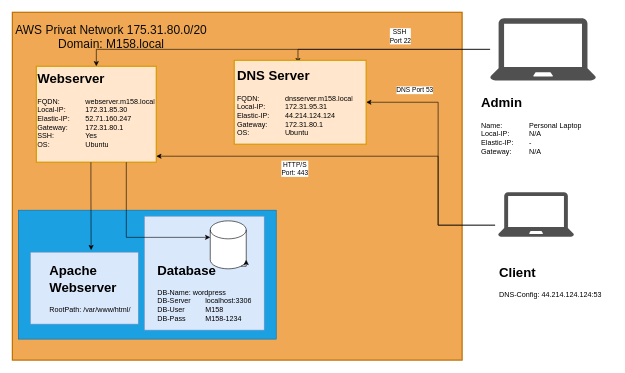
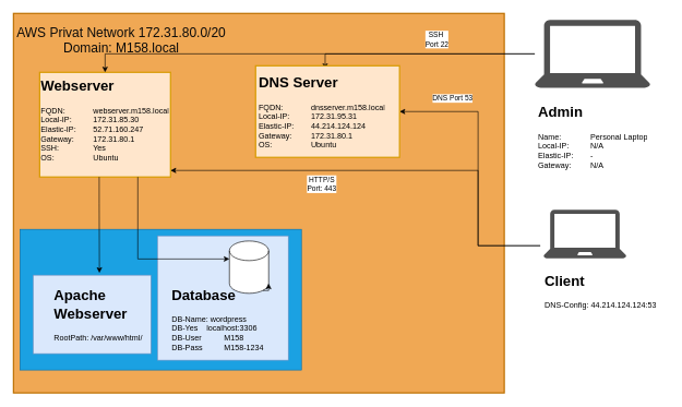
- <mxCell id="5" value="AWS Privat Network 175.31.80.0/20&lt;br&gt;Domain: M158.local" style="text;html=1;align=center;verticalAlign=middle;whiteSpace=wrap;rounded=0;fontColor=light-dark(#0B0B0B,#EDEDED);fontSize=20;" parent="1" vertex="1"><mxGeometry x="20" y="20" width="330" height="80" as="geometry" /></mxCell>
+ <mxCell id="5" value="AWS Privat Network 172.31.80.0/20&lt;br&gt;Domain: M158.local" style="text;html=1;align=center;verticalAlign=middle;whiteSpace=wrap;rounded=0;fontColor=light-dark(#0B0B0B,#EDEDED);fontSize=20;" parent="1" vertex="1"><mxGeometry x="20" y="20" width="330" height="80" as="geometry" /></mxCell>
- <mxCell id="22" value="&lt;h1 style=&quot;margin-top: 0px;&quot;&gt;&lt;span style=&quot;font-size: 22px;&quot;&gt;Admin&lt;br&gt;&lt;/span&gt;&lt;/h1&gt;&lt;p&gt;Name:&amp;nbsp;&lt;span style=&quot;white-space: pre;&quot;&gt;&#09;&lt;/span&gt;&lt;span style=&quot;white-space: pre;&quot;&gt;&#09;&lt;/span&gt;Personal Laptop&lt;br&gt;Local-IP:&lt;span style=&quot;white-space: pre;&quot;&gt;&#09;&lt;/span&gt;&lt;span style=&quot;white-space: pre;&quot;&gt;&#09;&lt;/span&gt;N/A&lt;br&gt;Elastic-IP:&lt;span style=&quot;white-space: pre;&quot;&gt;&#09;&lt;/span&gt;-&lt;br&gt;&lt;span style=&quot;background-color: transparent; color: light-dark(rgb(0, 0, 0), rgb(255, 255, 255));&quot;&gt;Gateway:&lt;/span&gt;&lt;span style=&quot;background-color: transparent; color: light-dark(rgb(0, 0, 0), rgb(255, 255, 255)); white-space: pre;&quot;&gt;&#09;&lt;/span&gt;&lt;span style=&quot;background-color: transparent; color: light-dark(rgb(0, 0, 0), rgb(255, 255, 255)); white-space: pre;&quot;&gt;&#09;&lt;/span&gt;N/A&lt;/p&gt;&lt;p&gt;&lt;br&gt;&lt;/p&gt;" style="text;html=1;whiteSpace=wrap;overflow=hidden;rounded=0;" parent="1" vertex="1"><mxGeometry x="799.98" y="149.9" width="170" height="135" as="geometry" /></mxCell>
+ <mxCell id="22" value="&lt;h1 style=&quot;margin-top: 0px;&quot;&gt;&lt;span style=&quot;font-size: 22px;&quot;&gt;Admin&lt;br&gt;&lt;/span&gt;&lt;/h1&gt;&lt;p&gt;Name:&amp;nbsp;&lt;span style=&quot;white-space: pre;&quot;&gt;&#09;&lt;/span&gt;&lt;span style=&quot;white-space: pre;&quot;&gt;&#09;&lt;/span&gt;Personal Laptop&lt;br&gt;Local-IP:&lt;span style=&quot;white-space: pre;&quot;&gt;&#09;&lt;/span&gt;&lt;span style=&quot;white-space: pre;&quot;&gt;&#09;&lt;/span&gt;N/A&lt;br&gt;Elastic-IP:&lt;span style=&quot;white-space: pre;&quot;&gt;&#09;&lt;/span&gt;-&lt;br&gt;&lt;span style=&quot;background-color: transparent; color: light-dark(rgb(0, 0, 0), rgb(255, 255, 255));&quot;&gt;Gateway:&lt;/span&gt;&lt;span style=&quot;background-color: transparent; color: light-dark(rgb(0, 0, 0), rgb(255, 255, 255)); white-space: pre;&quot;&gt;&#09;&lt;/span&gt;&lt;span style=&quot;background-color: transparent; color: light-dark(rgb(0, 0, 0), rgb(255, 255, 255)); white-space: pre;&quot;&gt;&#09;&lt;/span&gt;N/A&lt;/p&gt;&lt;p&gt;&lt;br&gt;&lt;/p&gt;" style="text;html=1;whiteSpace=wrap;overflow=hidden;rounded=0;" parent="1" vertex="1"><mxGeometry x="819.98" y="149.9" width="170" height="135" as="geometry" /></mxCell>
- <mxCell id="24" value="&lt;h1 style=&quot;margin-top: 0px;&quot;&gt;&lt;font style=&quot;font-size: 22px;&quot;&gt;Database&lt;/font&gt;&lt;/h1&gt;&lt;p&gt;DB-Name: wordpress&lt;br&gt;DB-Server&lt;span style=&quot;white-space: pre;&quot;&gt;&#09;&lt;/span&gt;localhost:3306&lt;br&gt;DB-User&lt;span style=&quot;white-space: pre;&quot;&gt;&#09;&lt;/span&gt;&lt;span style=&quot;white-space: pre;&quot;&gt;&#09;&lt;/span&gt;M158&lt;br&gt;DB-Pass&lt;span style=&quot;white-space: pre;&quot;&gt;&#09;&lt;/span&gt;&lt;span style=&quot;white-space: pre;&quot;&gt;&#09;&lt;/span&gt;M158-1234&lt;/p&gt;&lt;p&gt;&lt;br&gt;&lt;/p&gt;" style="text;html=1;whiteSpace=wrap;overflow=hidden;rounded=0;" parent="1" vertex="1"><mxGeometry x="260" y="429.35" width="160" height="130" as="geometry" /></mxCell>
+ <mxCell id="24" value="&lt;h1 style=&quot;margin-top: 0px;&quot;&gt;&lt;font style=&quot;font-size: 22px;&quot;&gt;Database&lt;/font&gt;&lt;/h1&gt;&lt;p&gt;DB-Name: wordpress&lt;br&gt;DB-Yes&lt;span style=&quot;white-space: pre;&quot;&gt;&#09;&lt;/span&gt;localhost:3306&lt;br&gt;DB-User&lt;span style=&quot;white-space: pre;&quot;&gt;&#09;&lt;/span&gt;&lt;span style=&quot;white-space: pre;&quot;&gt;&#09;&lt;/span&gt;M158&lt;br&gt;DB-Pass&lt;span style=&quot;white-space: pre;&quot;&gt;&#09;&lt;/span&gt;&lt;span style=&quot;white-space: pre;&quot;&gt;&#09;&lt;/span&gt;M158-1234&lt;/p&gt;&lt;p&gt;&lt;br&gt;&lt;/p&gt;" style="text;html=1;whiteSpace=wrap;overflow=hidden;rounded=0;" parent="1" vertex="1"><mxGeometry x="260" y="429.35" width="160" height="130" as="geometry" /></mxCell>
- <mxCell id="16" value="&lt;h1 style=&quot;margin-top: 0px;&quot;&gt;&lt;span style=&quot;font-size: 22px;&quot;&gt;Client&lt;/span&gt;&lt;/h1&gt;&lt;p&gt;DNS-Config: 4&lt;span style=&quot;background-color: transparent; color: light-dark(rgb(0, 0, 0), rgb(255, 255, 255));&quot;&gt;4.214.124.124:53&lt;/span&gt;&lt;/p&gt;&lt;p&gt;&lt;br&gt;&lt;/p&gt;&lt;p&gt;&lt;br&gt;&lt;/p&gt;" style="text;html=1;whiteSpace=wrap;overflow=hidden;rounded=0;" parent="1" vertex="1"><mxGeometry x="830" y="433" width="190" height="112" as="geometry" /></mxCell>
+ <mxCell id="16" value="&lt;h1 style=&quot;margin-top: 0px;&quot;&gt;&lt;span style=&quot;font-size: 22px;&quot;&gt;Client&lt;/span&gt;&lt;/h1&gt;&lt;p&gt;DNS-Config: 4&lt;span style=&quot;background-color: transparent; color: light-dark(rgb(0, 0, 0), rgb(255, 255, 255));&quot;&gt;4.214.124.124:53&lt;/span&gt;&lt;/p&gt;&lt;p&gt;&lt;br&gt;&lt;/p&gt;&lt;p&gt;&lt;br&gt;&lt;/p&gt;" style="text;html=1;whiteSpace=wrap;overflow=hidden;rounded=0;" parent="1" vertex="1"><mxGeometry x="830" y="408" width="190" height="112" as="geometry" /></mxCell>
